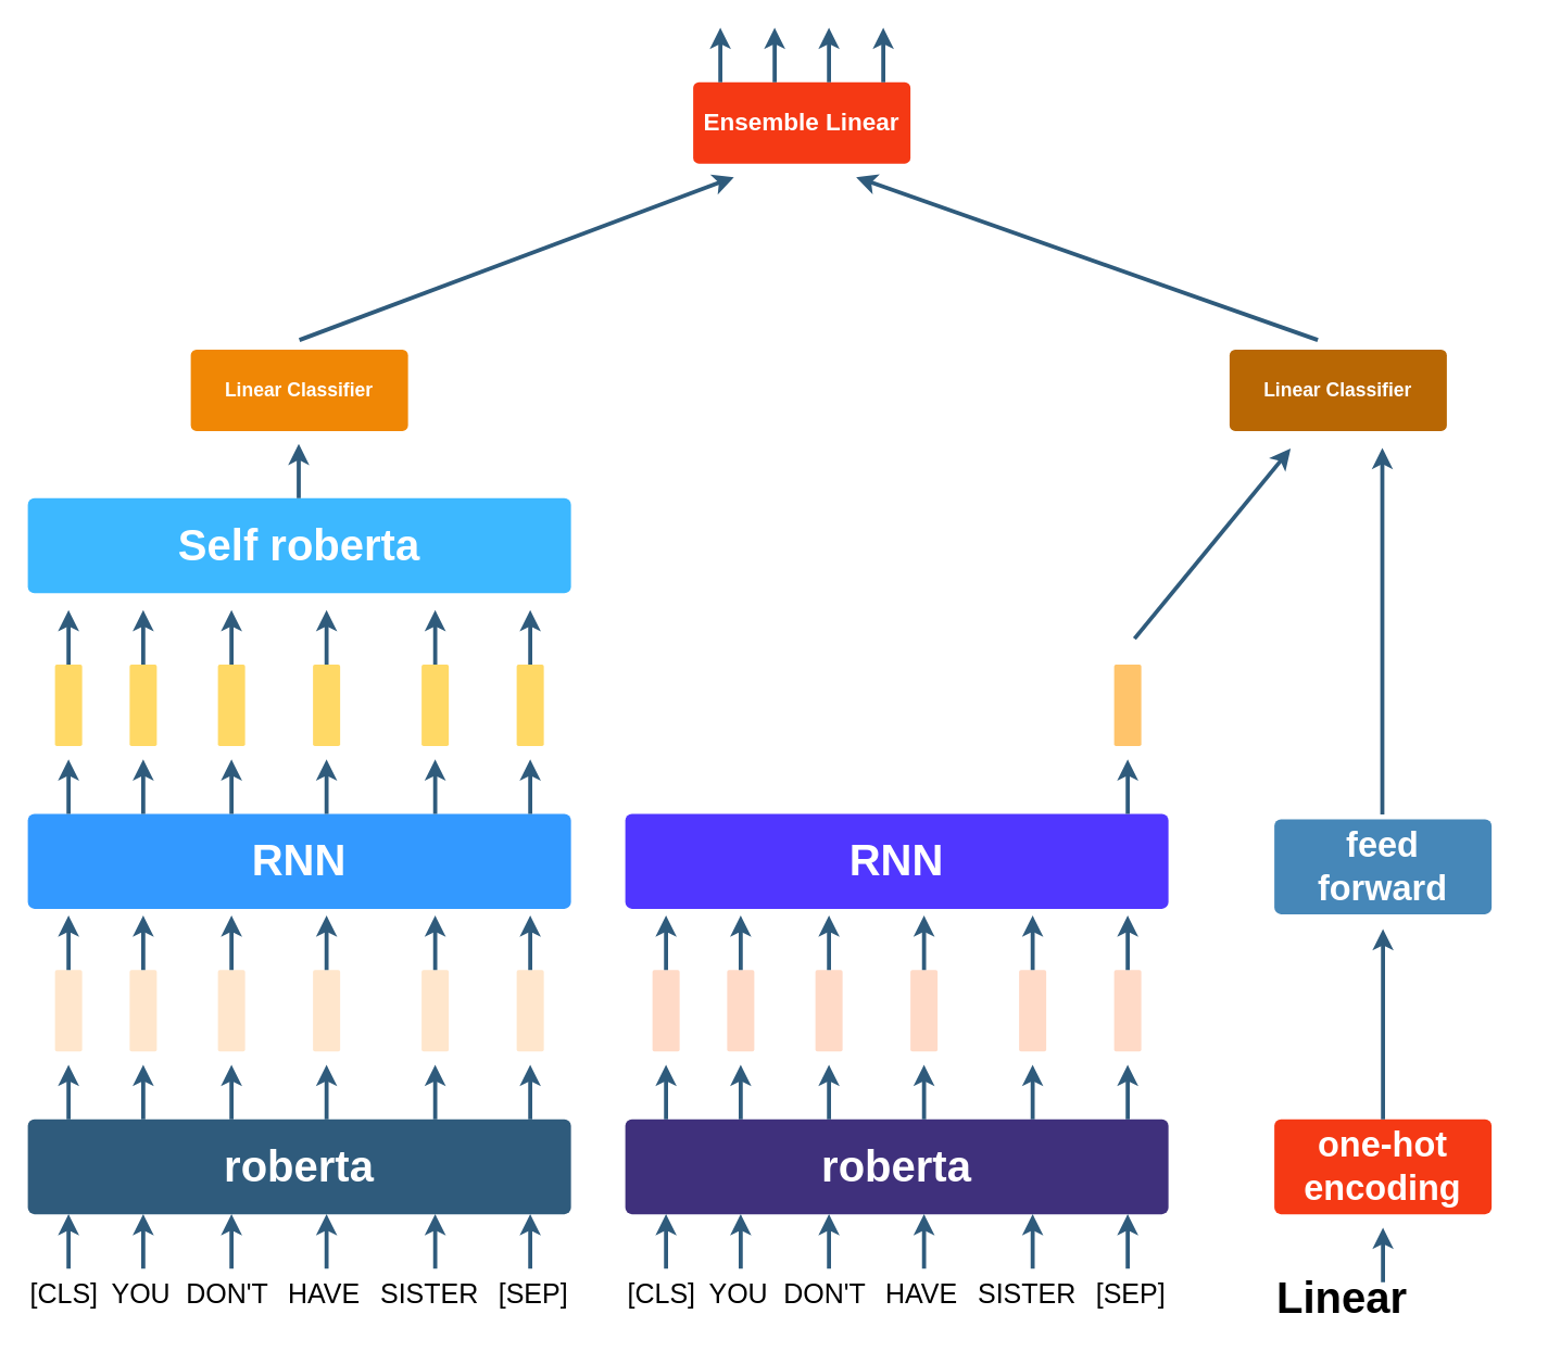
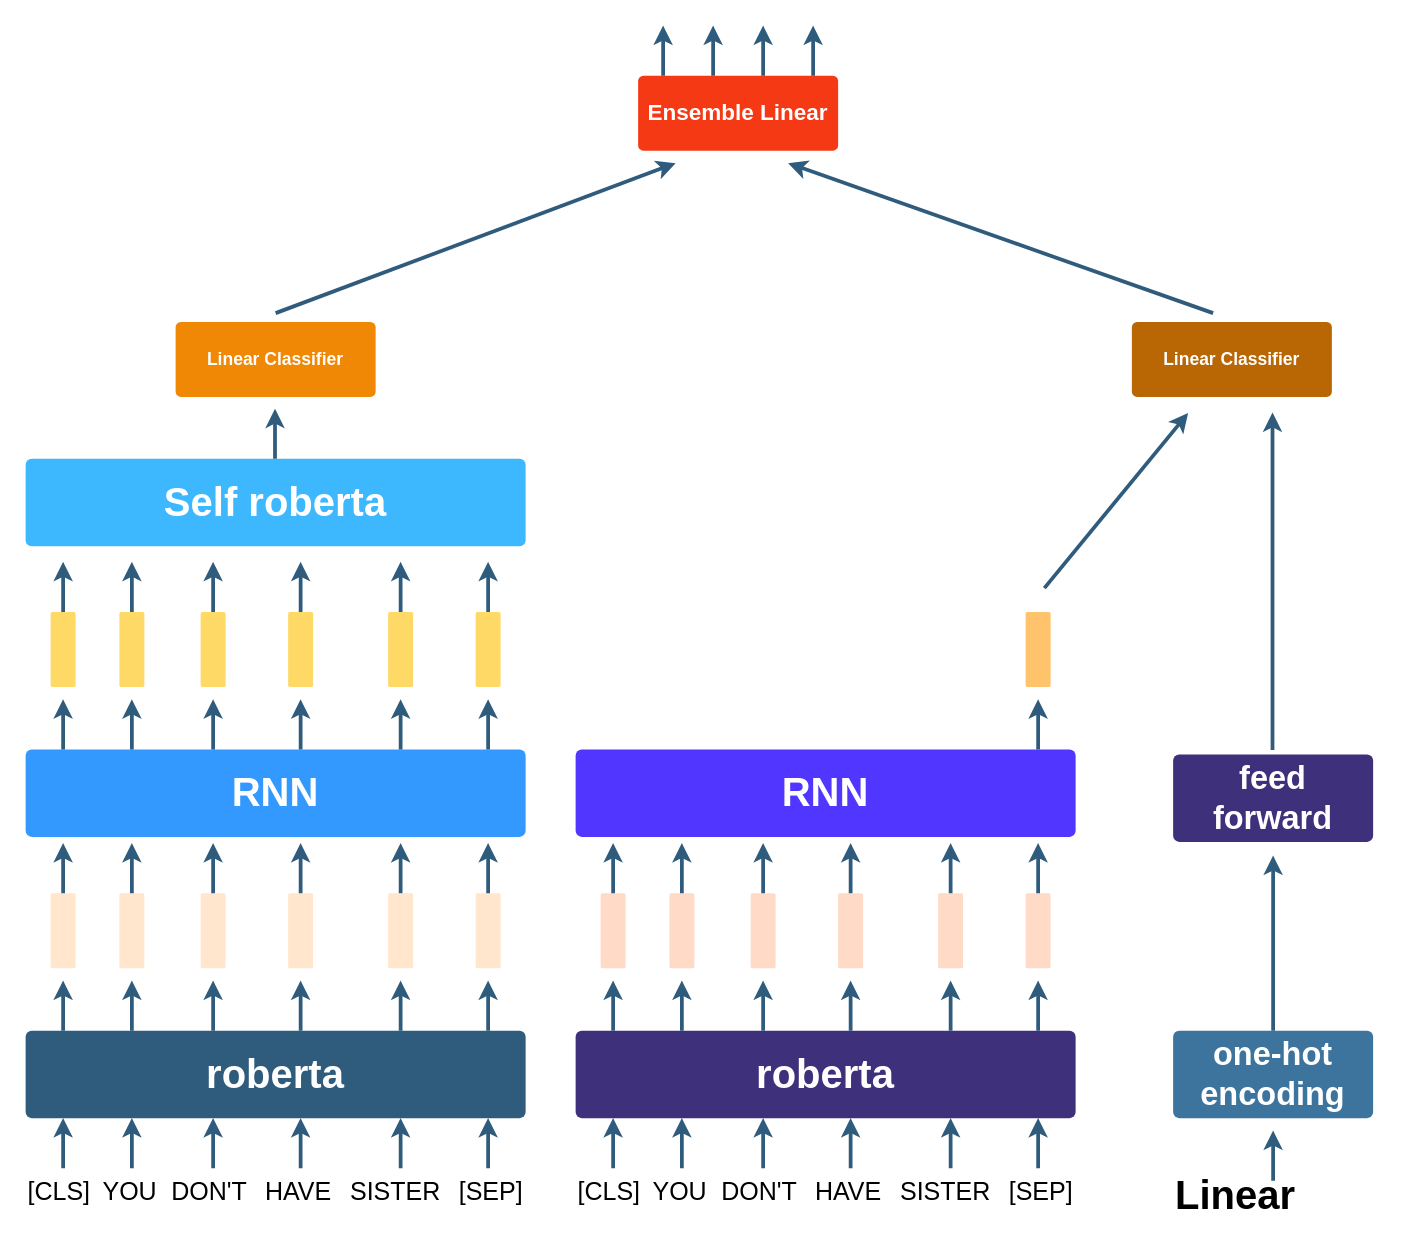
- <mxCell id="95" value="&lt;span style=&quot;font-size: 26px&quot;&gt;feed&lt;br&gt;forward&lt;/span&gt;" style="rounded=1;whiteSpace=wrap;html=1;shadow=0;labelBackgroundColor=none;strokeColor=none;strokeWidth=3;fillColor=#4687B8;fontFamily=Helvetica;fontSize=16;fontColor=#FFFFFF;align=center;fontStyle=1;spacing=5;arcSize=7;perimeterSpacing=2;" vertex="1" parent="1"><mxGeometry x="938" y="603" width="160" height="70" as="geometry" /></mxCell>
+ <mxCell id="95" value="&lt;span style=&quot;font-size: 26px&quot;&gt;feed&lt;br&gt;forward&lt;/span&gt;" style="rounded=1;whiteSpace=wrap;html=1;shadow=0;labelBackgroundColor=none;strokeColor=none;strokeWidth=3;fillColor=#3f307c;fontFamily=Helvetica;fontSize=16;fontColor=#FFFFFF;align=center;fontStyle=1;spacing=5;arcSize=7;perimeterSpacing=2;" vertex="1" parent="1"><mxGeometry x="938" y="603" width="160" height="70" as="geometry" /></mxCell>
- <mxCell id="91" value="&lt;font style=&quot;font-size: 26px&quot;&gt;one-hot&lt;br&gt;encoding&lt;/font&gt;" style="rounded=1;whiteSpace=wrap;html=1;shadow=0;labelBackgroundColor=none;strokeColor=none;strokeWidth=3;fillColor=#f53914;fontFamily=Helvetica;fontSize=16;fontColor=#FFFFFF;align=center;fontStyle=1;spacing=5;arcSize=7;perimeterSpacing=2;" vertex="1" parent="1"><mxGeometry x="938" y="824" width="160" height="70" as="geometry" /></mxCell>
+ <mxCell id="91" value="&lt;font style=&quot;font-size: 26px&quot;&gt;one-hot&lt;br&gt;encoding&lt;/font&gt;" style="rounded=1;whiteSpace=wrap;html=1;shadow=0;labelBackgroundColor=none;strokeColor=none;strokeWidth=3;fillColor=#3C749E;fontFamily=Helvetica;fontSize=16;fontColor=#FFFFFF;align=center;fontStyle=1;spacing=5;arcSize=7;perimeterSpacing=2;" vertex="1" parent="1"><mxGeometry x="938" y="824" width="160" height="70" as="geometry" /></mxCell>
